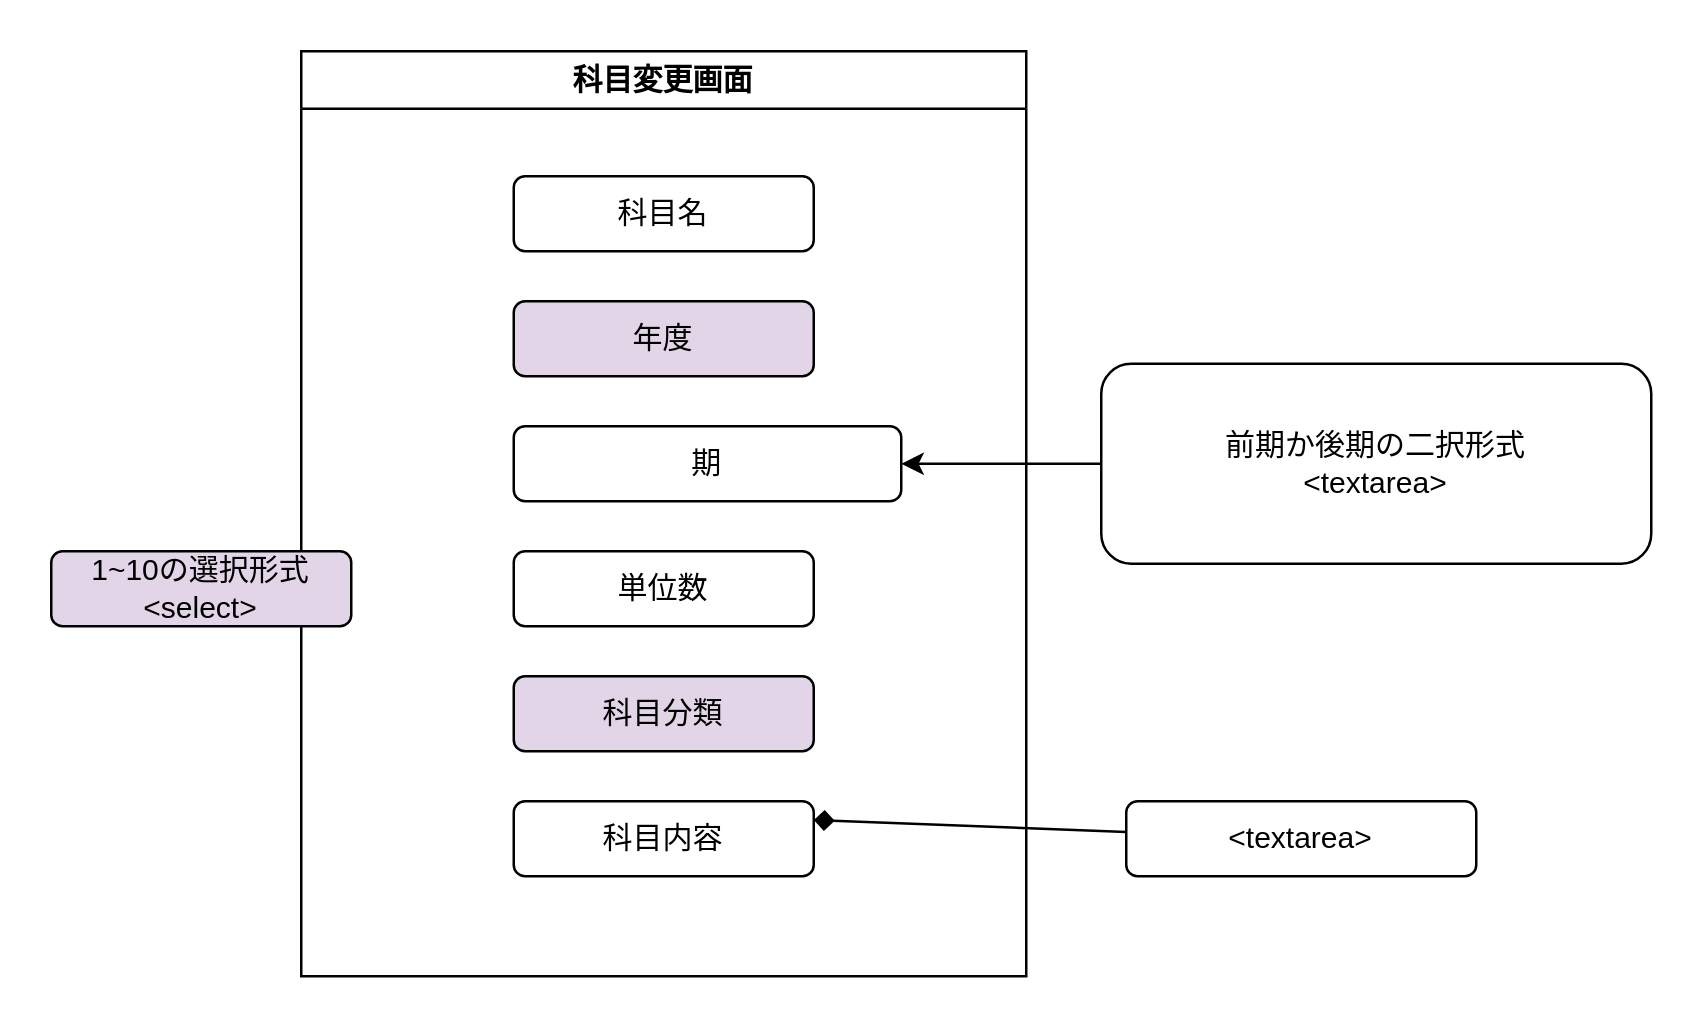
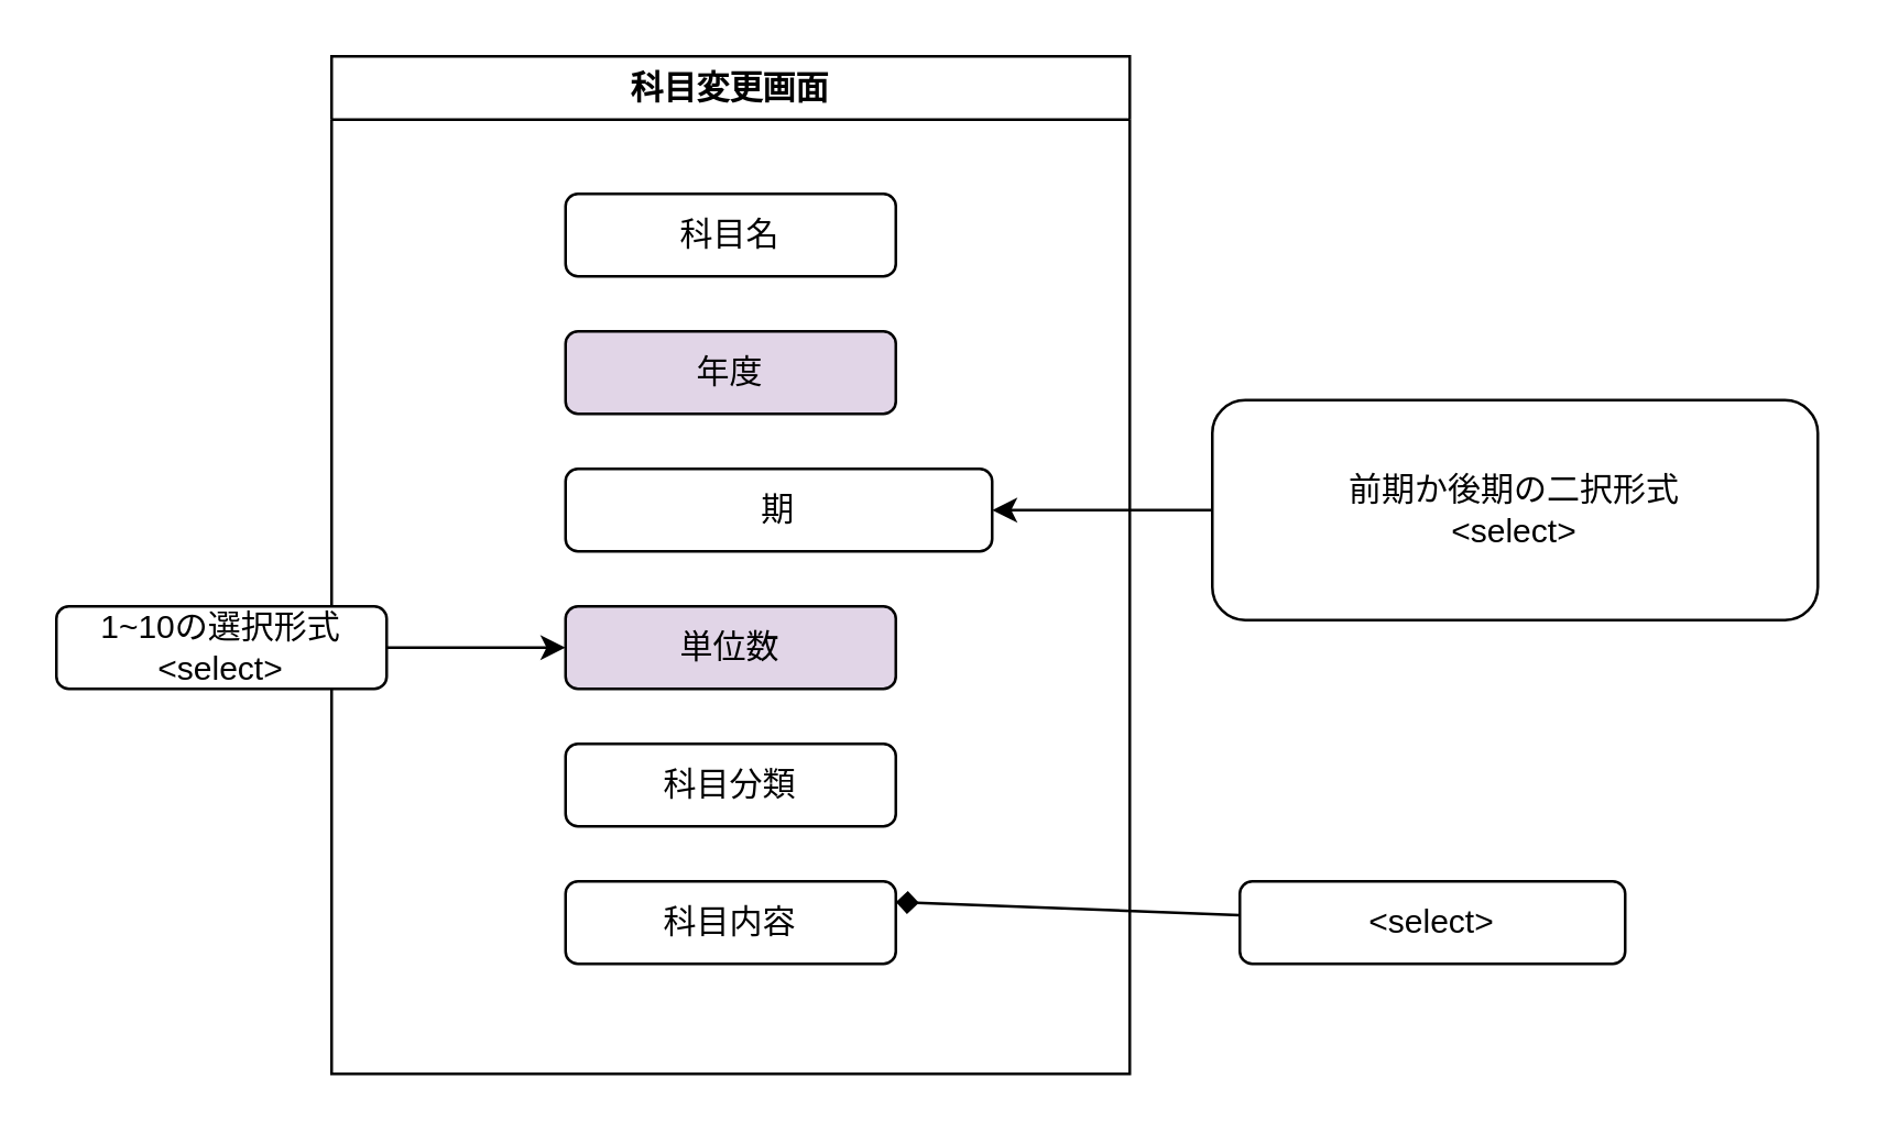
- <mxCell id="10" value="前期か後期の二択形式&lt;br&gt;&amp;lt;textarea&amp;gt;" style="rounded=1;whiteSpace=wrap;html=1;" parent="1" vertex="1"><mxGeometry x="440" y="145" width="220" height="80" as="geometry" /></mxCell>
+ <mxCell id="10" value="前期か後期の二択形式&lt;br&gt;&amp;lt;select&amp;gt;" style="rounded=1;whiteSpace=wrap;html=1;" parent="1" vertex="1"><mxGeometry x="440" y="145" width="220" height="80" as="geometry" /></mxCell>
- <mxCell id="12" value="1~10の選択形式&lt;br&gt;&amp;lt;select&amp;gt;" style="rounded=1;whiteSpace=wrap;html=1;fillColor=#e1d5e7;" parent="1" vertex="1"><mxGeometry x="20" y="220" width="120" height="30" as="geometry" /></mxCell>
+ <mxCell id="12" value="1~10の選択形式&lt;br&gt;&amp;lt;select&amp;gt;" style="rounded=1;whiteSpace=wrap;html=1;" parent="1" vertex="1"><mxGeometry x="20" y="220" width="120" height="30" as="geometry" /></mxCell>
+ <mxCell id="11" style="edgeStyle=none;html=1;entryX=0;entryY=0.5;entryDx=0;entryDy=0;" parent="1" source="12" target="6" edge="1"><mxGeometry relative="1" as="geometry" /></mxCell>
- <mxCell id="6" value="単位数" style="rounded=1;whiteSpace=wrap;html=1;" parent="2" vertex="1"><mxGeometry x="85" y="200" width="120" height="30" as="geometry" /></mxCell>
+ <mxCell id="6" value="単位数" style="rounded=1;whiteSpace=wrap;html=1;fillColor=#e1d5e7;" parent="2" vertex="1"><mxGeometry x="85" y="200" width="120" height="30" as="geometry" /></mxCell>
- <mxCell id="7" value="科目分類" style="rounded=1;whiteSpace=wrap;html=1;fillColor=#e1d5e7;" parent="2" vertex="1"><mxGeometry x="85" y="250" width="120" height="30" as="geometry" /></mxCell>
+ <mxCell id="7" value="科目分類" style="rounded=1;whiteSpace=wrap;html=1;" parent="2" vertex="1"><mxGeometry x="85" y="250" width="120" height="30" as="geometry" /></mxCell>
- <mxCell id="14" value="&amp;lt;textarea&amp;gt;" style="rounded=1;whiteSpace=wrap;html=1;" parent="1" vertex="1"><mxGeometry x="450" y="320" width="140" height="30" as="geometry" /></mxCell>
+ <mxCell id="14" value="&amp;lt;select&amp;gt;" style="rounded=1;whiteSpace=wrap;html=1;" parent="1" vertex="1"><mxGeometry x="450" y="320" width="140" height="30" as="geometry" /></mxCell>
